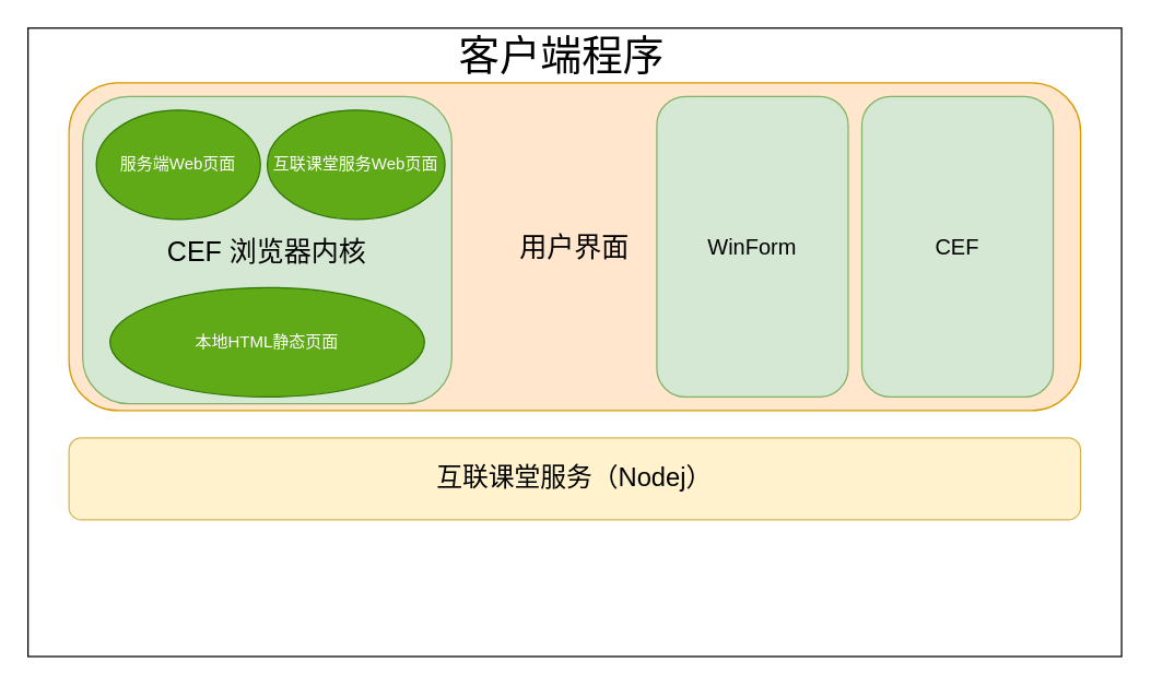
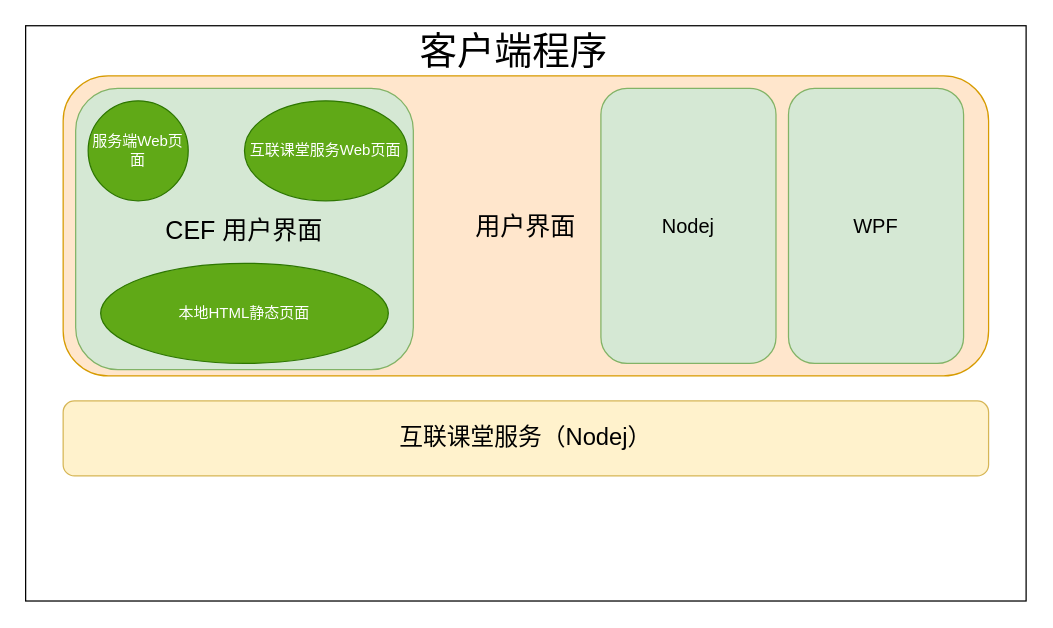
- <mxCell id="7" value="服务端Web页面" style="ellipse;whiteSpace=wrap;html=1;fillColor=#60a917;strokeColor=#2D7600;fontColor=#ffffff;" vertex="1" parent="1"><mxGeometry x="70" y="80" width="120" height="80" as="geometry" /></mxCell>
+ <mxCell id="7" value="服务端Web页面" style="ellipse;whiteSpace=wrap;html=1;fillColor=#60a917;strokeColor=#2D7600;fontColor=#ffffff;" vertex="1" parent="1"><mxGeometry x="70" y="80" width="80" height="80" as="geometry" /></mxCell>
- <mxCell id="10" value="&lt;font style=&quot;font-size: 16px&quot;&gt;WinForm&lt;/font&gt;" style="rounded=1;whiteSpace=wrap;html=1;fillColor=#d5e8d4;strokeColor=#82b366;" vertex="1" parent="1"><mxGeometry x="480" y="70" width="140" height="220" as="geometry" /></mxCell>
+ <mxCell id="10" value="&lt;font style=&quot;font-size: 16px&quot;&gt;Nodej&lt;/font&gt;" style="rounded=1;whiteSpace=wrap;html=1;fillColor=#d5e8d4;strokeColor=#82b366;" vertex="1" parent="1"><mxGeometry x="480" y="70" width="140" height="220" as="geometry" /></mxCell>
- <mxCell id="11" value="&lt;font style=&quot;font-size: 16px&quot;&gt;CEF&lt;/font&gt;" style="rounded=1;whiteSpace=wrap;html=1;fillColor=#d5e8d4;strokeColor=#82b366;" vertex="1" parent="1"><mxGeometry x="630" y="70" width="140" height="220" as="geometry" /></mxCell>
+ <mxCell id="11" value="&lt;font style=&quot;font-size: 16px&quot;&gt;WPF&lt;/font&gt;" style="rounded=1;whiteSpace=wrap;html=1;fillColor=#d5e8d4;strokeColor=#82b366;" vertex="1" parent="1"><mxGeometry x="630" y="70" width="140" height="220" as="geometry" /></mxCell>
- <mxCell id="6" value="&lt;font style=&quot;font-size: 20px&quot;&gt;CEF 浏览器内核&lt;/font&gt;" style="rounded=1;whiteSpace=wrap;html=1;fillColor=#d5e8d4;strokeColor=#82b366;" vertex="1" parent="1"><mxGeometry x="60" y="70" width="270" height="225" as="geometry" /></mxCell>
+ <mxCell id="6" value="&lt;font style=&quot;font-size: 20px&quot;&gt;CEF 用户界面&lt;/font&gt;" style="rounded=1;whiteSpace=wrap;html=1;fillColor=#d5e8d4;strokeColor=#82b366;" vertex="1" parent="1"><mxGeometry x="60" y="70" width="270" height="225" as="geometry" /></mxCell>
